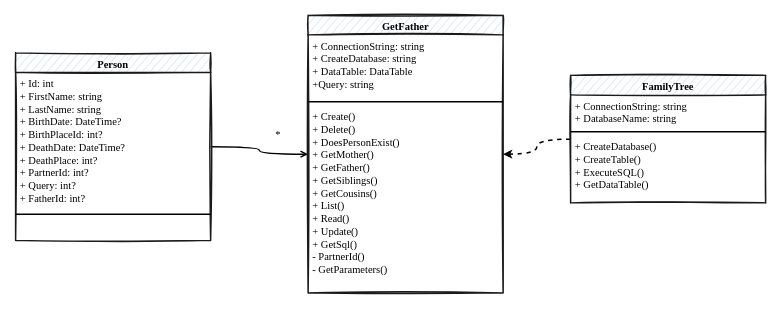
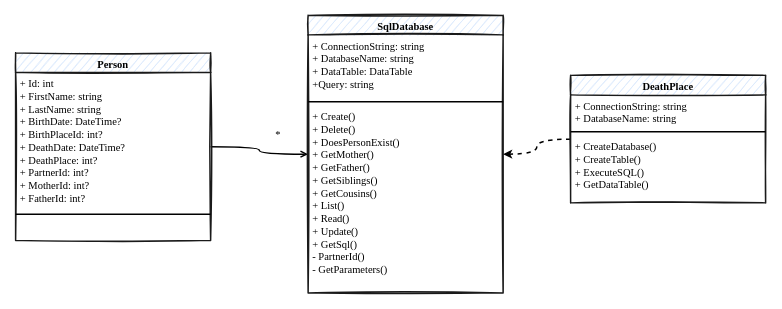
- <mxCell id="7" value="GetFather" style="swimlane;fontStyle=1;align=center;verticalAlign=top;childLayout=stackLayout;horizontal=1;startSize=26;horizontalStack=0;resizeParent=1;resizeParentMax=0;resizeLast=0;collapsible=1;marginBottom=0;strokeWidth=2;fillColor=#dae8fc;strokeColor=#1A1A1A;rounded=0;sketch=1;fontFamily=Comic Sans MS;fontSize=14;" parent="1" vertex="1"><mxGeometry x="410" y="20" width="260" height="370" as="geometry" /></mxCell>
+ <mxCell id="7" value="SqlDatabase" style="swimlane;fontStyle=1;align=center;verticalAlign=top;childLayout=stackLayout;horizontal=1;startSize=26;horizontalStack=0;resizeParent=1;resizeParentMax=0;resizeLast=0;collapsible=1;marginBottom=0;strokeWidth=2;fillColor=#dae8fc;strokeColor=#1A1A1A;rounded=0;sketch=1;fontFamily=Comic Sans MS;fontSize=14;" parent="1" vertex="1"><mxGeometry x="410" y="20" width="260" height="370" as="geometry" /></mxCell>
- <mxCell id="8" value="+ ConnectionString: string&#10;+ CreateDatabase: string&#10;+ DataTable: DataTable&#10;+Query: string" style="text;strokeColor=none;fillColor=none;align=left;verticalAlign=top;spacingLeft=4;spacingRight=4;overflow=hidden;rotatable=0;points=[[0,0.5],[1,0.5]];portConstraint=eastwest;strokeWidth=2;fontFamily=Comic Sans MS;fontSize=14;" parent="7" vertex="1"><mxGeometry y="26" width="260" height="84" as="geometry" /></mxCell>
+ <mxCell id="8" value="+ ConnectionString: string&#10;+ DatabaseName: string&#10;+ DataTable: DataTable&#10;+Query: string" style="text;strokeColor=none;fillColor=none;align=left;verticalAlign=top;spacingLeft=4;spacingRight=4;overflow=hidden;rotatable=0;points=[[0,0.5],[1,0.5]];portConstraint=eastwest;strokeWidth=2;fontFamily=Comic Sans MS;fontSize=14;" parent="7" vertex="1"><mxGeometry y="26" width="260" height="84" as="geometry" /></mxCell>
- <mxCell id="4" value="+ Id: int&#10;+ FirstName: string&#10;+ LastName: string&#10;+ BirthDate: DateTime?&#10;+ BirthPlaceId: int?&#10;+ DeathDate: DateTime?&#10;+ DeathPlace: int?&#10;+ PartnerId: int?&#10;+ Query: int?&#10;+ FatherId: int?" style="text;strokeColor=none;fillColor=none;align=left;verticalAlign=top;spacingLeft=4;spacingRight=4;overflow=hidden;rotatable=0;points=[[0,0.5],[1,0.5]];portConstraint=eastwest;strokeWidth=2;fontSize=14;fontFamily=Comic Sans MS;" parent="3" vertex="1"><mxGeometry y="26" width="260" height="184" as="geometry" /></mxCell>
+ <mxCell id="4" value="+ Id: int&#10;+ FirstName: string&#10;+ LastName: string&#10;+ BirthDate: DateTime?&#10;+ BirthPlaceId: int?&#10;+ DeathDate: DateTime?&#10;+ DeathPlace: int?&#10;+ PartnerId: int?&#10;+ MotherId: int?&#10;+ FatherId: int?" style="text;strokeColor=none;fillColor=none;align=left;verticalAlign=top;spacingLeft=4;spacingRight=4;overflow=hidden;rotatable=0;points=[[0,0.5],[1,0.5]];portConstraint=eastwest;strokeWidth=2;fontSize=14;fontFamily=Comic Sans MS;" parent="3" vertex="1"><mxGeometry y="26" width="260" height="184" as="geometry" /></mxCell>
- <mxCell id="12" value="FamilyTree" style="swimlane;fontStyle=1;align=center;verticalAlign=top;childLayout=stackLayout;horizontal=1;startSize=26;horizontalStack=0;resizeParent=1;resizeParentMax=0;resizeLast=0;collapsible=1;marginBottom=0;strokeWidth=2;fillColor=#dae8fc;strokeColor=#1A1A1A;sketch=1;swimlaneLine=1;glass=0;shadow=0;rounded=0;fontFamily=Comic Sans MS;fontSize=14;" parent="1" vertex="1"><mxGeometry x="760" y="100" width="260" height="170" as="geometry" /></mxCell>
+ <mxCell id="12" value="DeathPlace" style="swimlane;fontStyle=1;align=center;verticalAlign=top;childLayout=stackLayout;horizontal=1;startSize=26;horizontalStack=0;resizeParent=1;resizeParentMax=0;resizeLast=0;collapsible=1;marginBottom=0;strokeWidth=2;fillColor=#dae8fc;strokeColor=#1A1A1A;sketch=1;swimlaneLine=1;glass=0;shadow=0;rounded=0;fontFamily=Comic Sans MS;fontSize=14;" parent="1" vertex="1"><mxGeometry x="760" y="100" width="260" height="170" as="geometry" /></mxCell>
